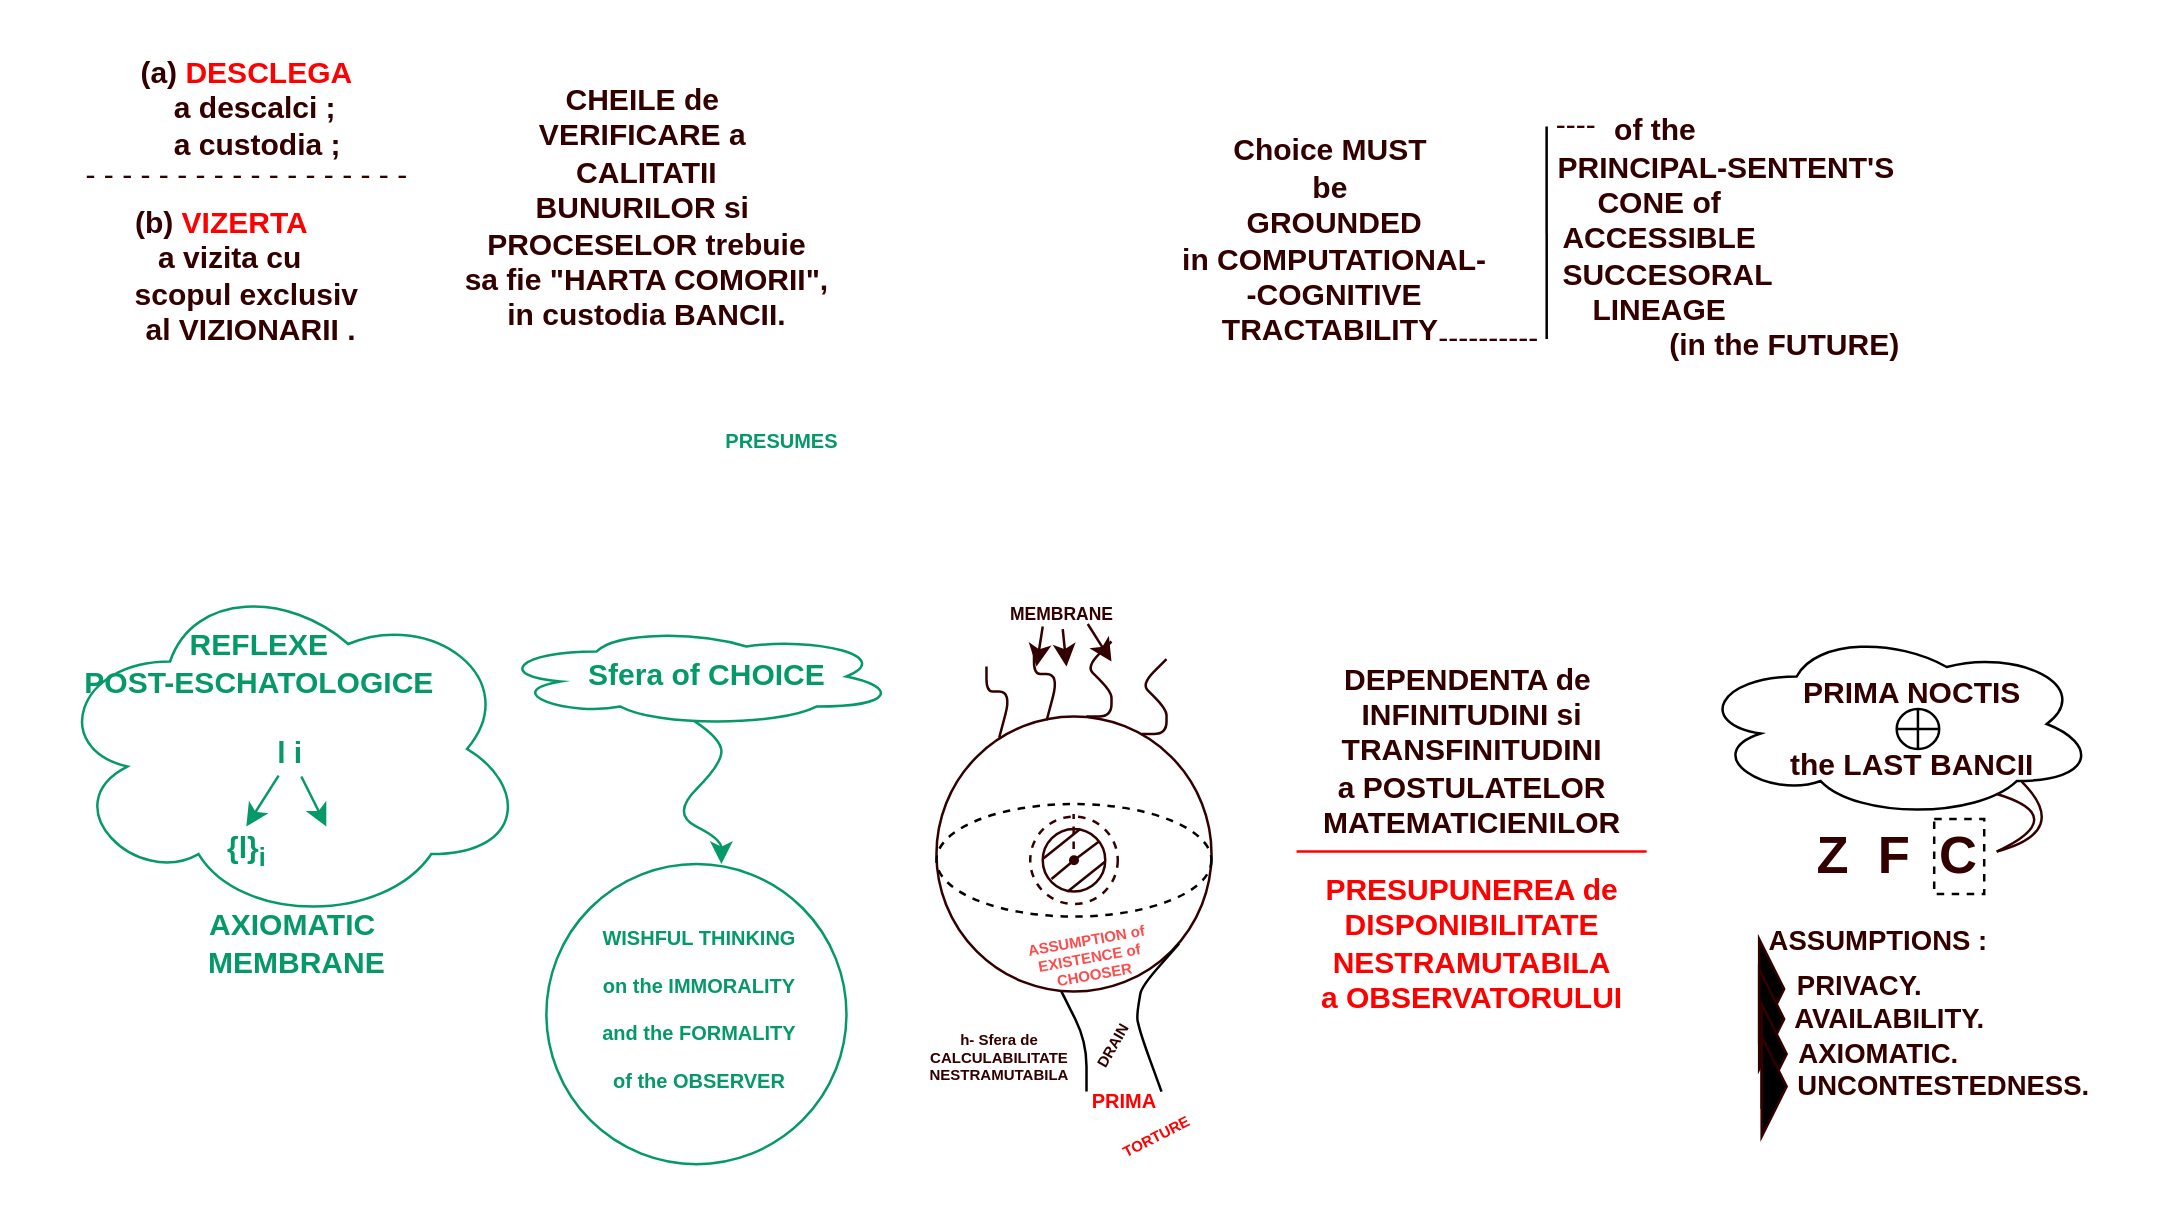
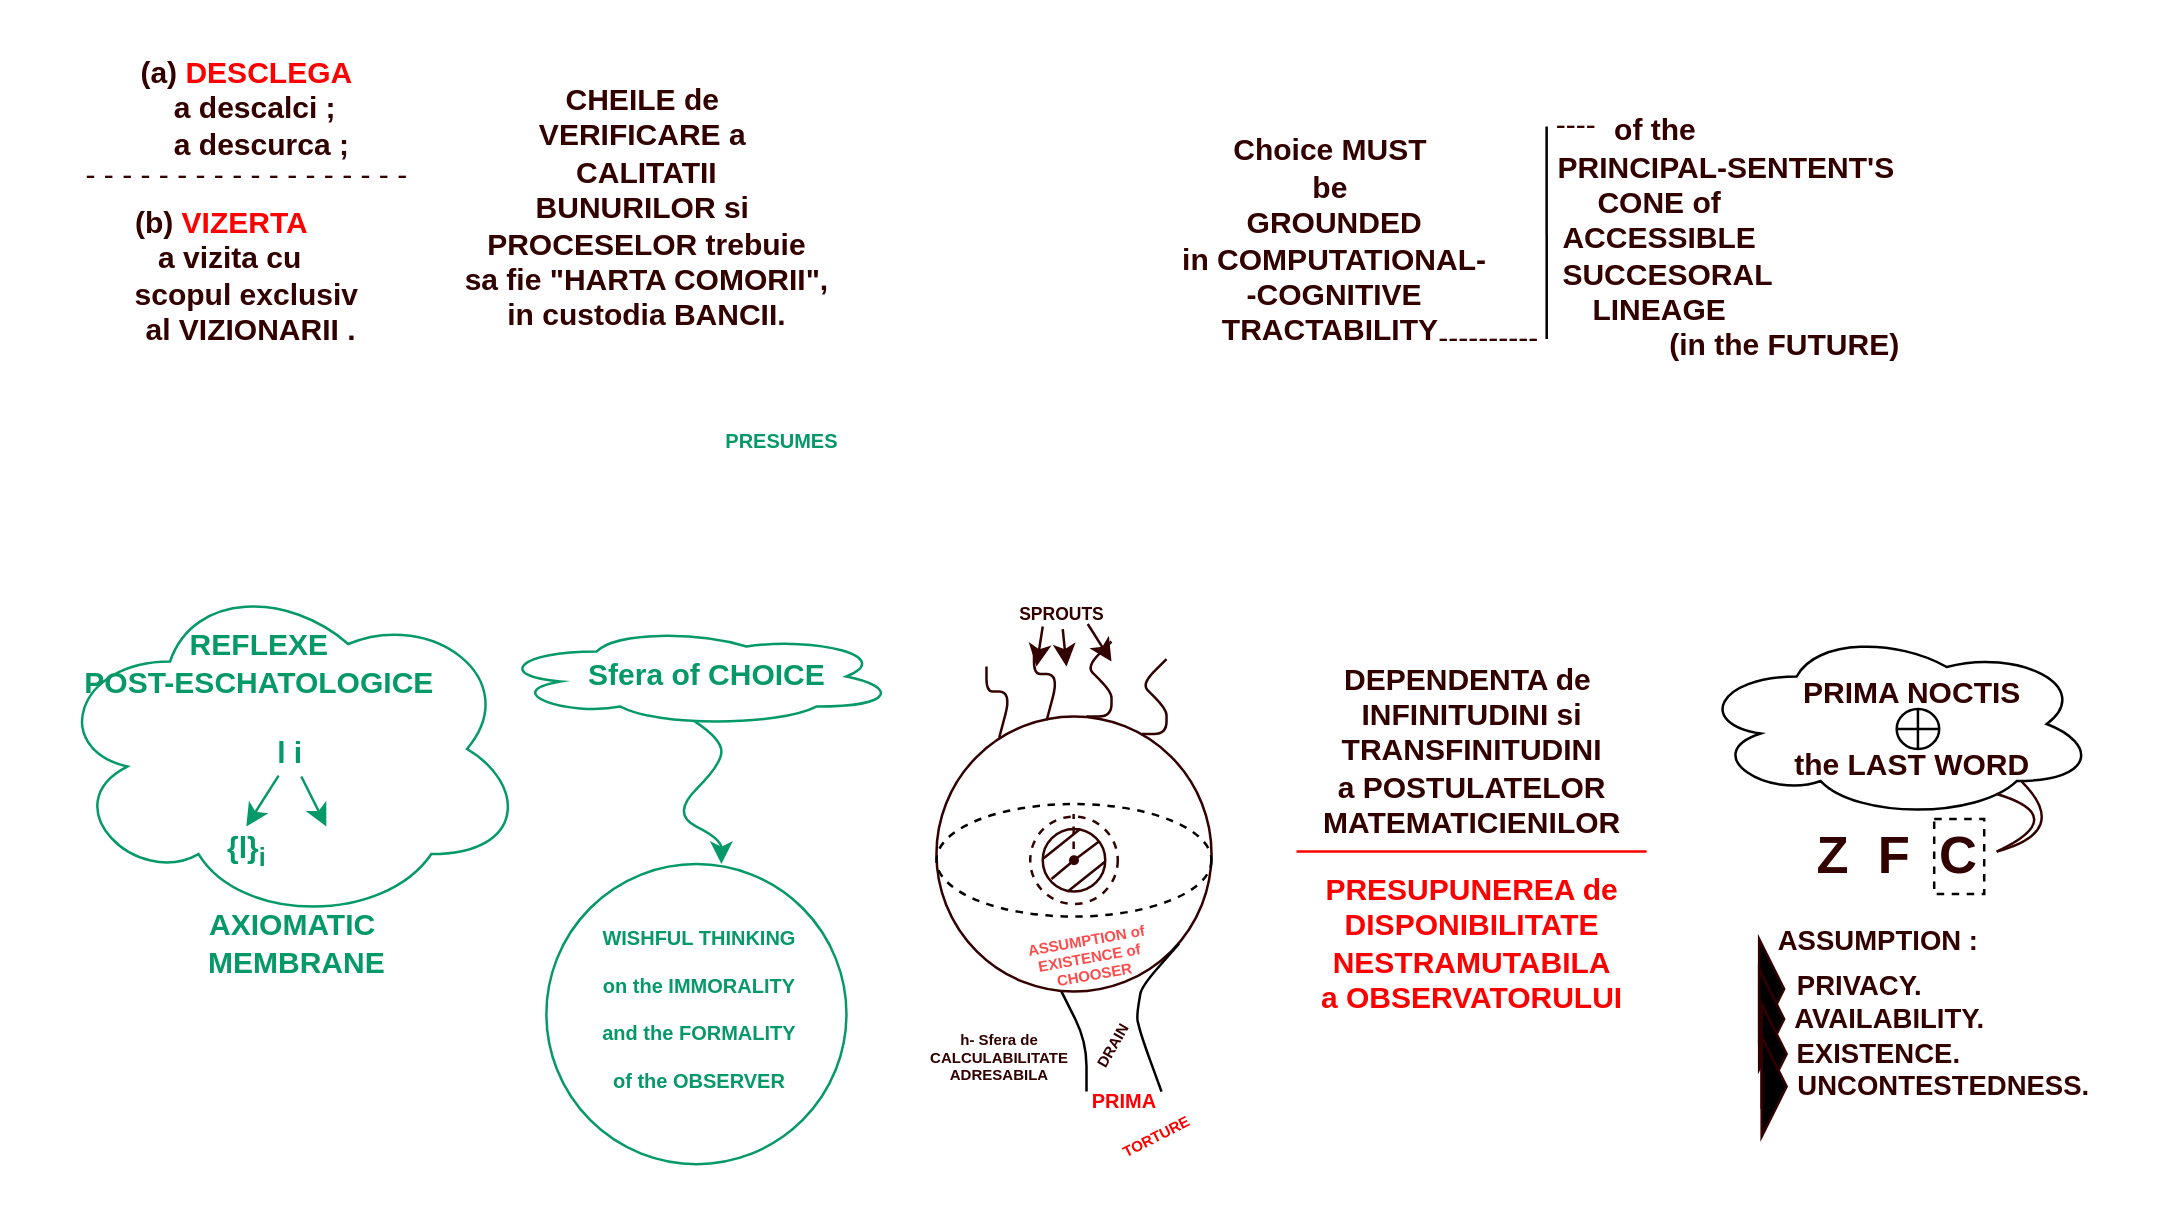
- <mxCell id="2" value="&lt;b&gt;&lt;font color=&quot;#330000&quot;&gt;(a)&amp;nbsp;&lt;/font&gt;&lt;font color=&quot;#ff0000&quot;&gt;DESCLEGA&lt;/font&gt;&lt;br&gt;&lt;div style=&quot;text-align: left&quot;&gt;&lt;b&gt;&lt;font color=&quot;#330000&quot;&gt;&amp;nbsp; &amp;nbsp; a descalci ;&lt;/font&gt;&lt;/b&gt;&lt;/div&gt;&lt;div style=&quot;text-align: left&quot;&gt;&lt;b&gt;&lt;font color=&quot;#330000&quot;&gt;&amp;nbsp; &amp;nbsp; a custodia ;&lt;/font&gt;&lt;/b&gt;&lt;/div&gt;&lt;div style=&quot;text-align: left&quot;&gt;&lt;b&gt;&lt;font color=&quot;#330000&quot;&gt;&lt;br&gt;&lt;/font&gt;&lt;/b&gt;&lt;/div&gt;&lt;/b&gt;" style="text;html=1;align=center;verticalAlign=middle;resizable=0;points=[];autosize=1;strokeColor=none;fillColor=none;" parent="1" vertex="1"><mxGeometry x="48" y="20" width="100" height="60" as="geometry" /></mxCell>
+ <mxCell id="2" value="&lt;b&gt;&lt;font color=&quot;#330000&quot;&gt;(a)&amp;nbsp;&lt;/font&gt;&lt;font color=&quot;#ff0000&quot;&gt;DESCLEGA&lt;/font&gt;&lt;br&gt;&lt;div style=&quot;text-align: left&quot;&gt;&lt;b&gt;&lt;font color=&quot;#330000&quot;&gt;&amp;nbsp; &amp;nbsp; a descalci ;&lt;/font&gt;&lt;/b&gt;&lt;/div&gt;&lt;div style=&quot;text-align: left&quot;&gt;&lt;b&gt;&lt;font color=&quot;#330000&quot;&gt;&amp;nbsp; &amp;nbsp; a descurca ;&lt;/font&gt;&lt;/b&gt;&lt;/div&gt;&lt;div style=&quot;text-align: left&quot;&gt;&lt;b&gt;&lt;font color=&quot;#330000&quot;&gt;&lt;br&gt;&lt;/font&gt;&lt;/b&gt;&lt;/div&gt;&lt;/b&gt;" style="text;html=1;align=center;verticalAlign=middle;resizable=0;points=[];autosize=1;strokeColor=none;fillColor=none;" parent="1" vertex="1"><mxGeometry x="48" y="20" width="100" height="60" as="geometry" /></mxCell>
- <mxCell id="38" value="&lt;b&gt;&lt;font color=&quot;#330000&quot;&gt;MEMBRANE&lt;/font&gt;&lt;/b&gt;" style="text;html=1;align=center;verticalAlign=middle;resizable=0;points=[];autosize=1;strokeColor=none;fillColor=none;fontSize=7;fontColor=#069968;" parent="1" vertex="1"><mxGeometry x="399" y="241" width="50" height="10" as="geometry" /></mxCell>
+ <mxCell id="38" value="&lt;b&gt;&lt;font color=&quot;#330000&quot;&gt;SPROUTS&lt;/font&gt;&lt;/b&gt;" style="text;html=1;align=center;verticalAlign=middle;resizable=0;points=[];autosize=1;strokeColor=none;fillColor=none;fontSize=7;fontColor=#069968;" parent="1" vertex="1"><mxGeometry x="399" y="241" width="50" height="10" as="geometry" /></mxCell>
- <mxCell id="53" value="&lt;font color=&quot;#330000&quot;&gt;&lt;b&gt;PRIMA NOCTIS&lt;br&gt;&lt;br&gt;the LAST BANCII&lt;br&gt;&lt;/b&gt;&lt;/font&gt;" style="text;html=1;align=center;verticalAlign=middle;resizable=0;points=[];autosize=1;strokeColor=none;fillColor=none;fontSize=12;fontColor=#FF0000;" parent="1" vertex="1"><mxGeometry x="709" y="266" width="110" height="50" as="geometry" /></mxCell>
+ <mxCell id="53" value="&lt;font color=&quot;#330000&quot;&gt;&lt;b&gt;PRIMA NOCTIS&lt;br&gt;&lt;br&gt;the LAST WORD&lt;br&gt;&lt;/b&gt;&lt;/font&gt;" style="text;html=1;align=center;verticalAlign=middle;resizable=0;points=[];autosize=1;strokeColor=none;fillColor=none;fontSize=12;fontColor=#FF0000;" parent="1" vertex="1"><mxGeometry x="709" y="266" width="110" height="50" as="geometry" /></mxCell>
- <mxCell id="59" value="&lt;font size=&quot;1&quot;&gt;&lt;b style=&quot;font-size: 11px&quot;&gt;ASSUMPTIONS :&amp;nbsp;&lt;/b&gt;&lt;/font&gt;" style="text;html=1;align=center;verticalAlign=middle;resizable=0;points=[];autosize=1;strokeColor=none;fillColor=none;fontSize=21;fontColor=#330000;" parent="1" vertex="1"><mxGeometry x="697" y="357" width="110" height="30" as="geometry" /></mxCell>
+ <mxCell id="59" value="&lt;font size=&quot;1&quot;&gt;&lt;b style=&quot;font-size: 11px&quot;&gt;ASSUMPTION :&amp;nbsp;&lt;/b&gt;&lt;/font&gt;" style="text;html=1;align=center;verticalAlign=middle;resizable=0;points=[];autosize=1;strokeColor=none;fillColor=none;fontSize=21;fontColor=#330000;" parent="1" vertex="1"><mxGeometry x="697" y="357" width="110" height="30" as="geometry" /></mxCell>
- <mxCell id="60" value="&lt;b&gt;PRIVACY.&lt;br&gt;&amp;nbsp; &amp;nbsp; &amp;nbsp; &amp;nbsp; AVAILABILITY.&lt;br&gt;&amp;nbsp; &amp;nbsp; &amp;nbsp;AXIOMATIC.&lt;br&gt;&amp;nbsp; &amp;nbsp; &amp;nbsp; &amp;nbsp; &amp;nbsp; &amp;nbsp; &amp;nbsp; &amp;nbsp; &amp;nbsp; &amp;nbsp; &amp;nbsp; UNCONTESTEDNESS.&lt;br&gt;&lt;/b&gt;" style="text;html=1;align=center;verticalAlign=middle;resizable=0;points=[];autosize=1;strokeColor=none;fillColor=none;fontSize=11;fontFamily=Helvetica;fontColor=#330000;" parent="1" vertex="1"><mxGeometry x="643" y="384" width="200" height="60" as="geometry" /></mxCell>
+ <mxCell id="60" value="&lt;b&gt;PRIVACY.&lt;br&gt;&amp;nbsp; &amp;nbsp; &amp;nbsp; &amp;nbsp; AVAILABILITY.&lt;br&gt;&amp;nbsp; &amp;nbsp; &amp;nbsp;EXISTENCE.&lt;br&gt;&amp;nbsp; &amp;nbsp; &amp;nbsp; &amp;nbsp; &amp;nbsp; &amp;nbsp; &amp;nbsp; &amp;nbsp; &amp;nbsp; &amp;nbsp; &amp;nbsp; UNCONTESTEDNESS.&lt;br&gt;&lt;/b&gt;" style="text;html=1;align=center;verticalAlign=middle;resizable=0;points=[];autosize=1;strokeColor=none;fillColor=none;fontSize=11;fontFamily=Helvetica;fontColor=#330000;" parent="1" vertex="1"><mxGeometry x="643" y="384" width="200" height="60" as="geometry" /></mxCell>
- <mxCell id="48" value="&lt;b&gt;h- Sfera de&lt;br&gt;CALCULABILITATE&lt;br&gt;NESTRAMUTABILA&lt;br&gt;&lt;/b&gt;" style="text;html=1;align=center;verticalAlign=middle;resizable=0;points=[];autosize=1;strokeColor=none;fillColor=none;fontSize=6;fontColor=#330000;" parent="1" vertex="1"><mxGeometry x="364" y="408" width="70" height="30" as="geometry" /></mxCell>
+ <mxCell id="48" value="&lt;b&gt;h- Sfera de&lt;br&gt;CALCULABILITATE&lt;br&gt;ADRESABILA&lt;br&gt;&lt;/b&gt;" style="text;html=1;align=center;verticalAlign=middle;resizable=0;points=[];autosize=1;strokeColor=none;fillColor=none;fontSize=6;fontColor=#330000;" parent="1" vertex="1"><mxGeometry x="364" y="408" width="70" height="30" as="geometry" /></mxCell>
